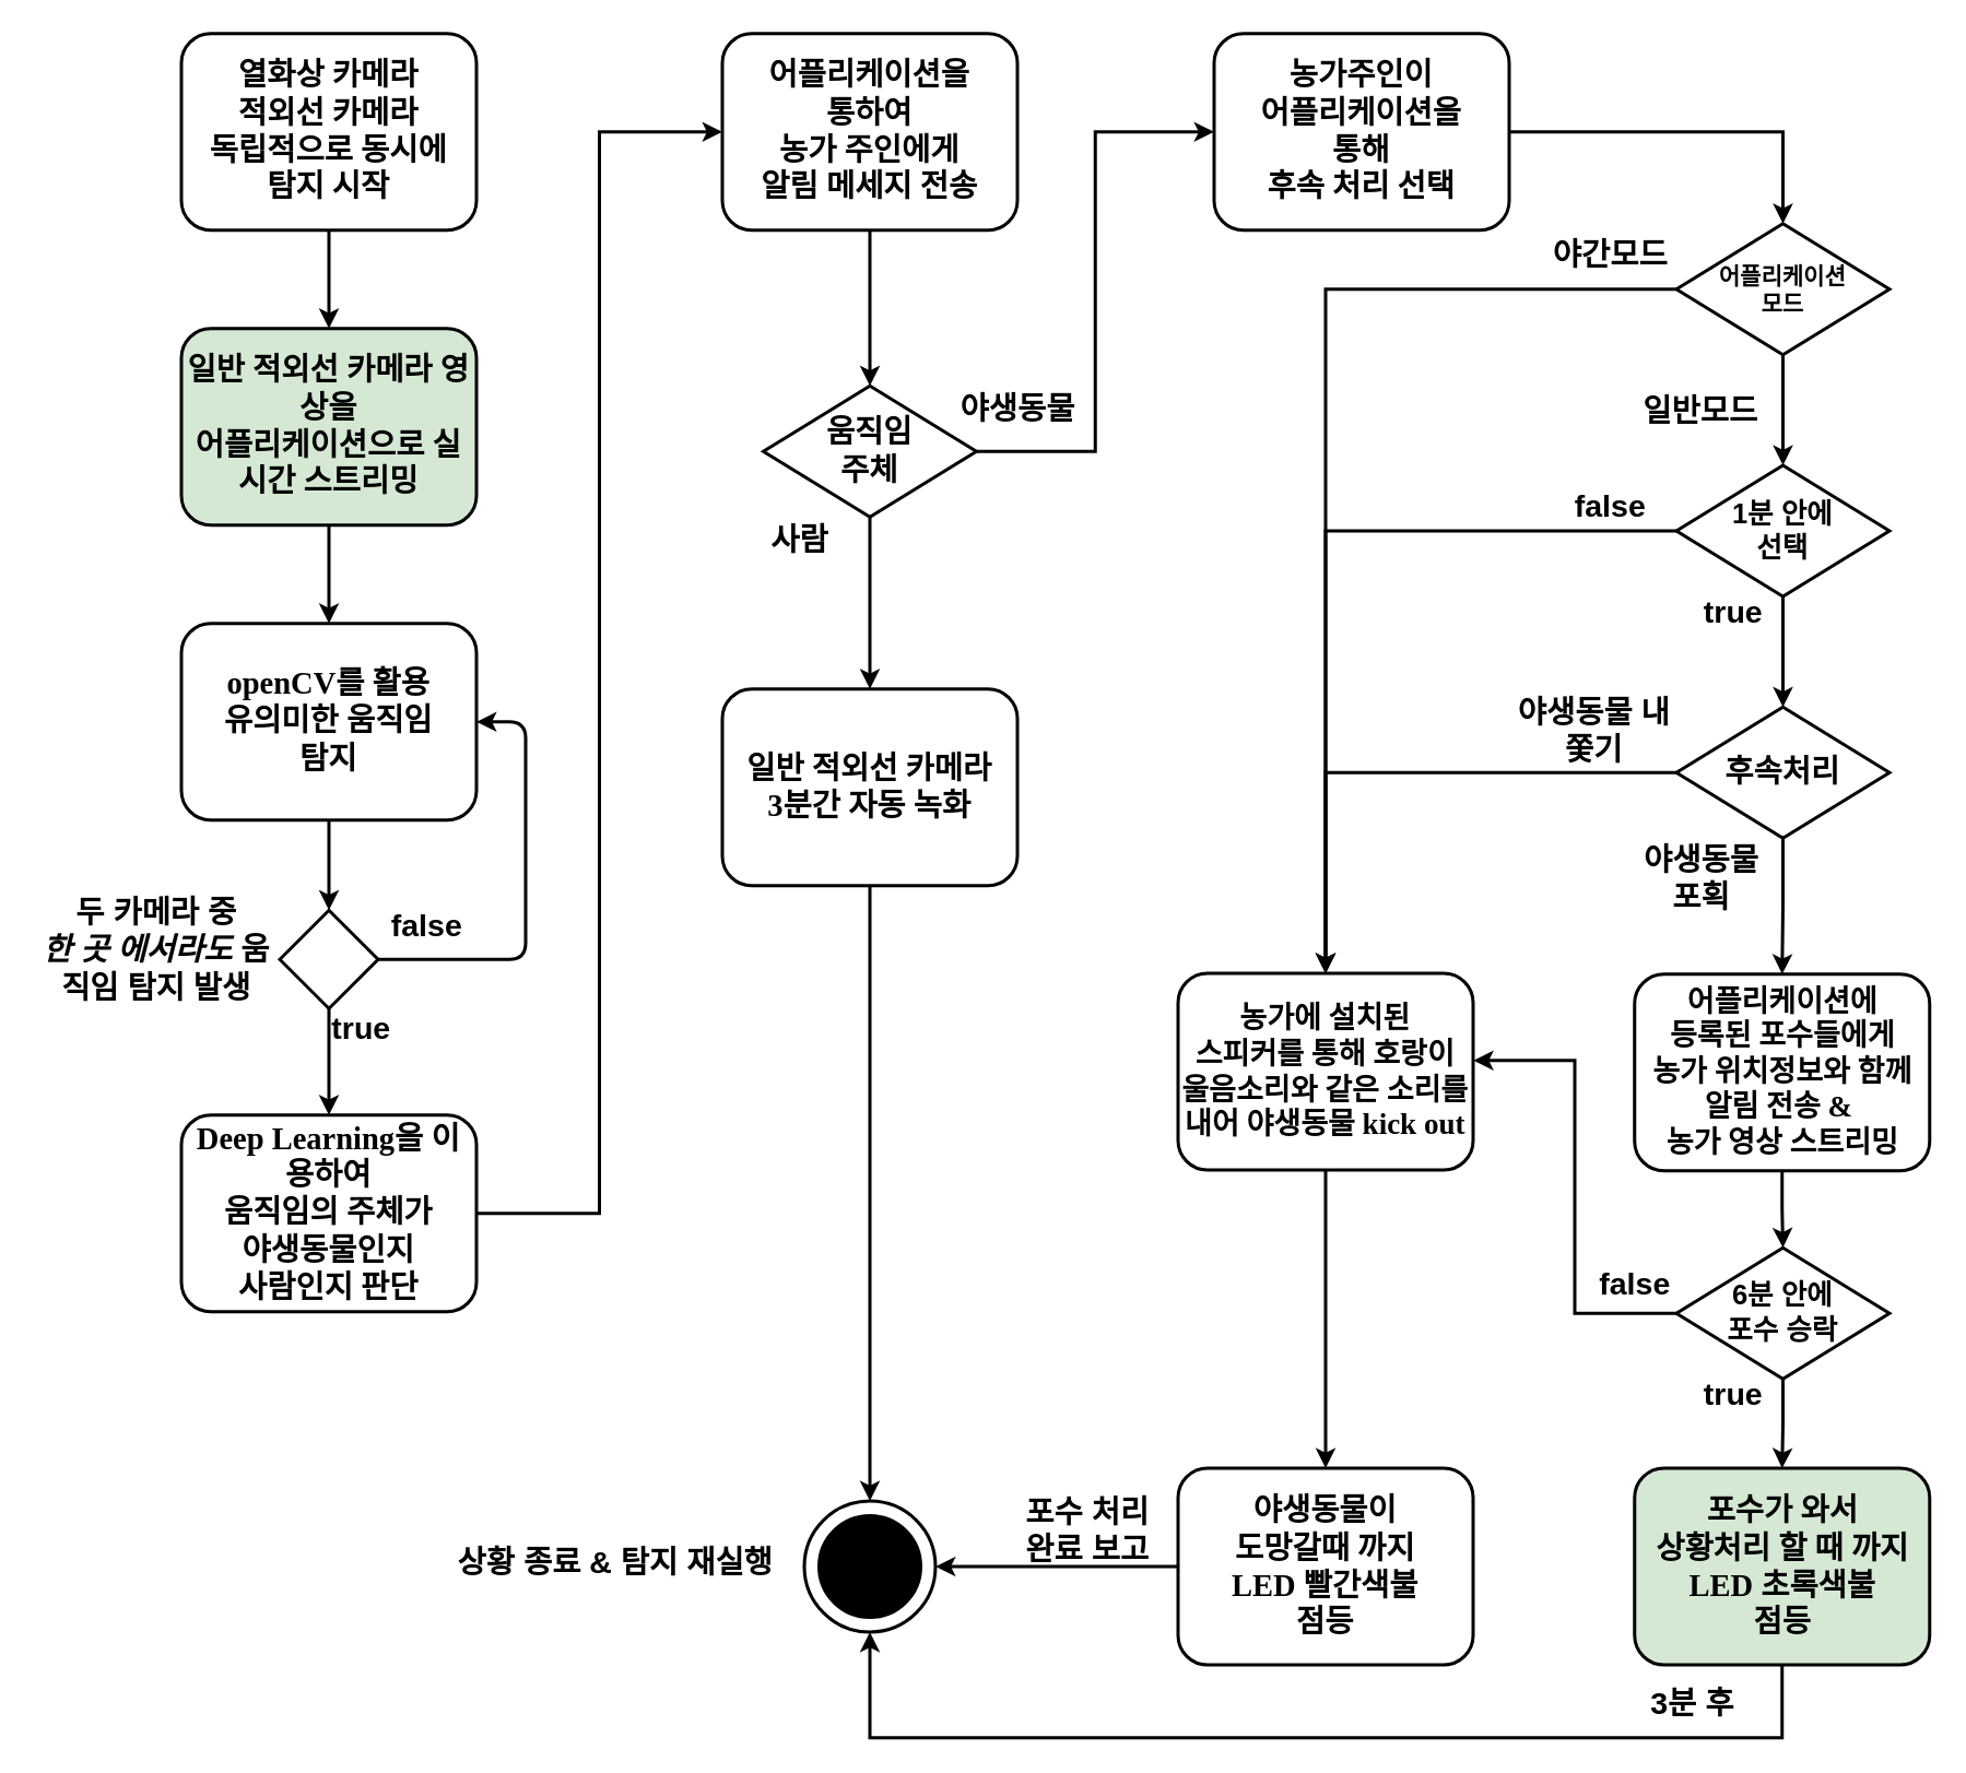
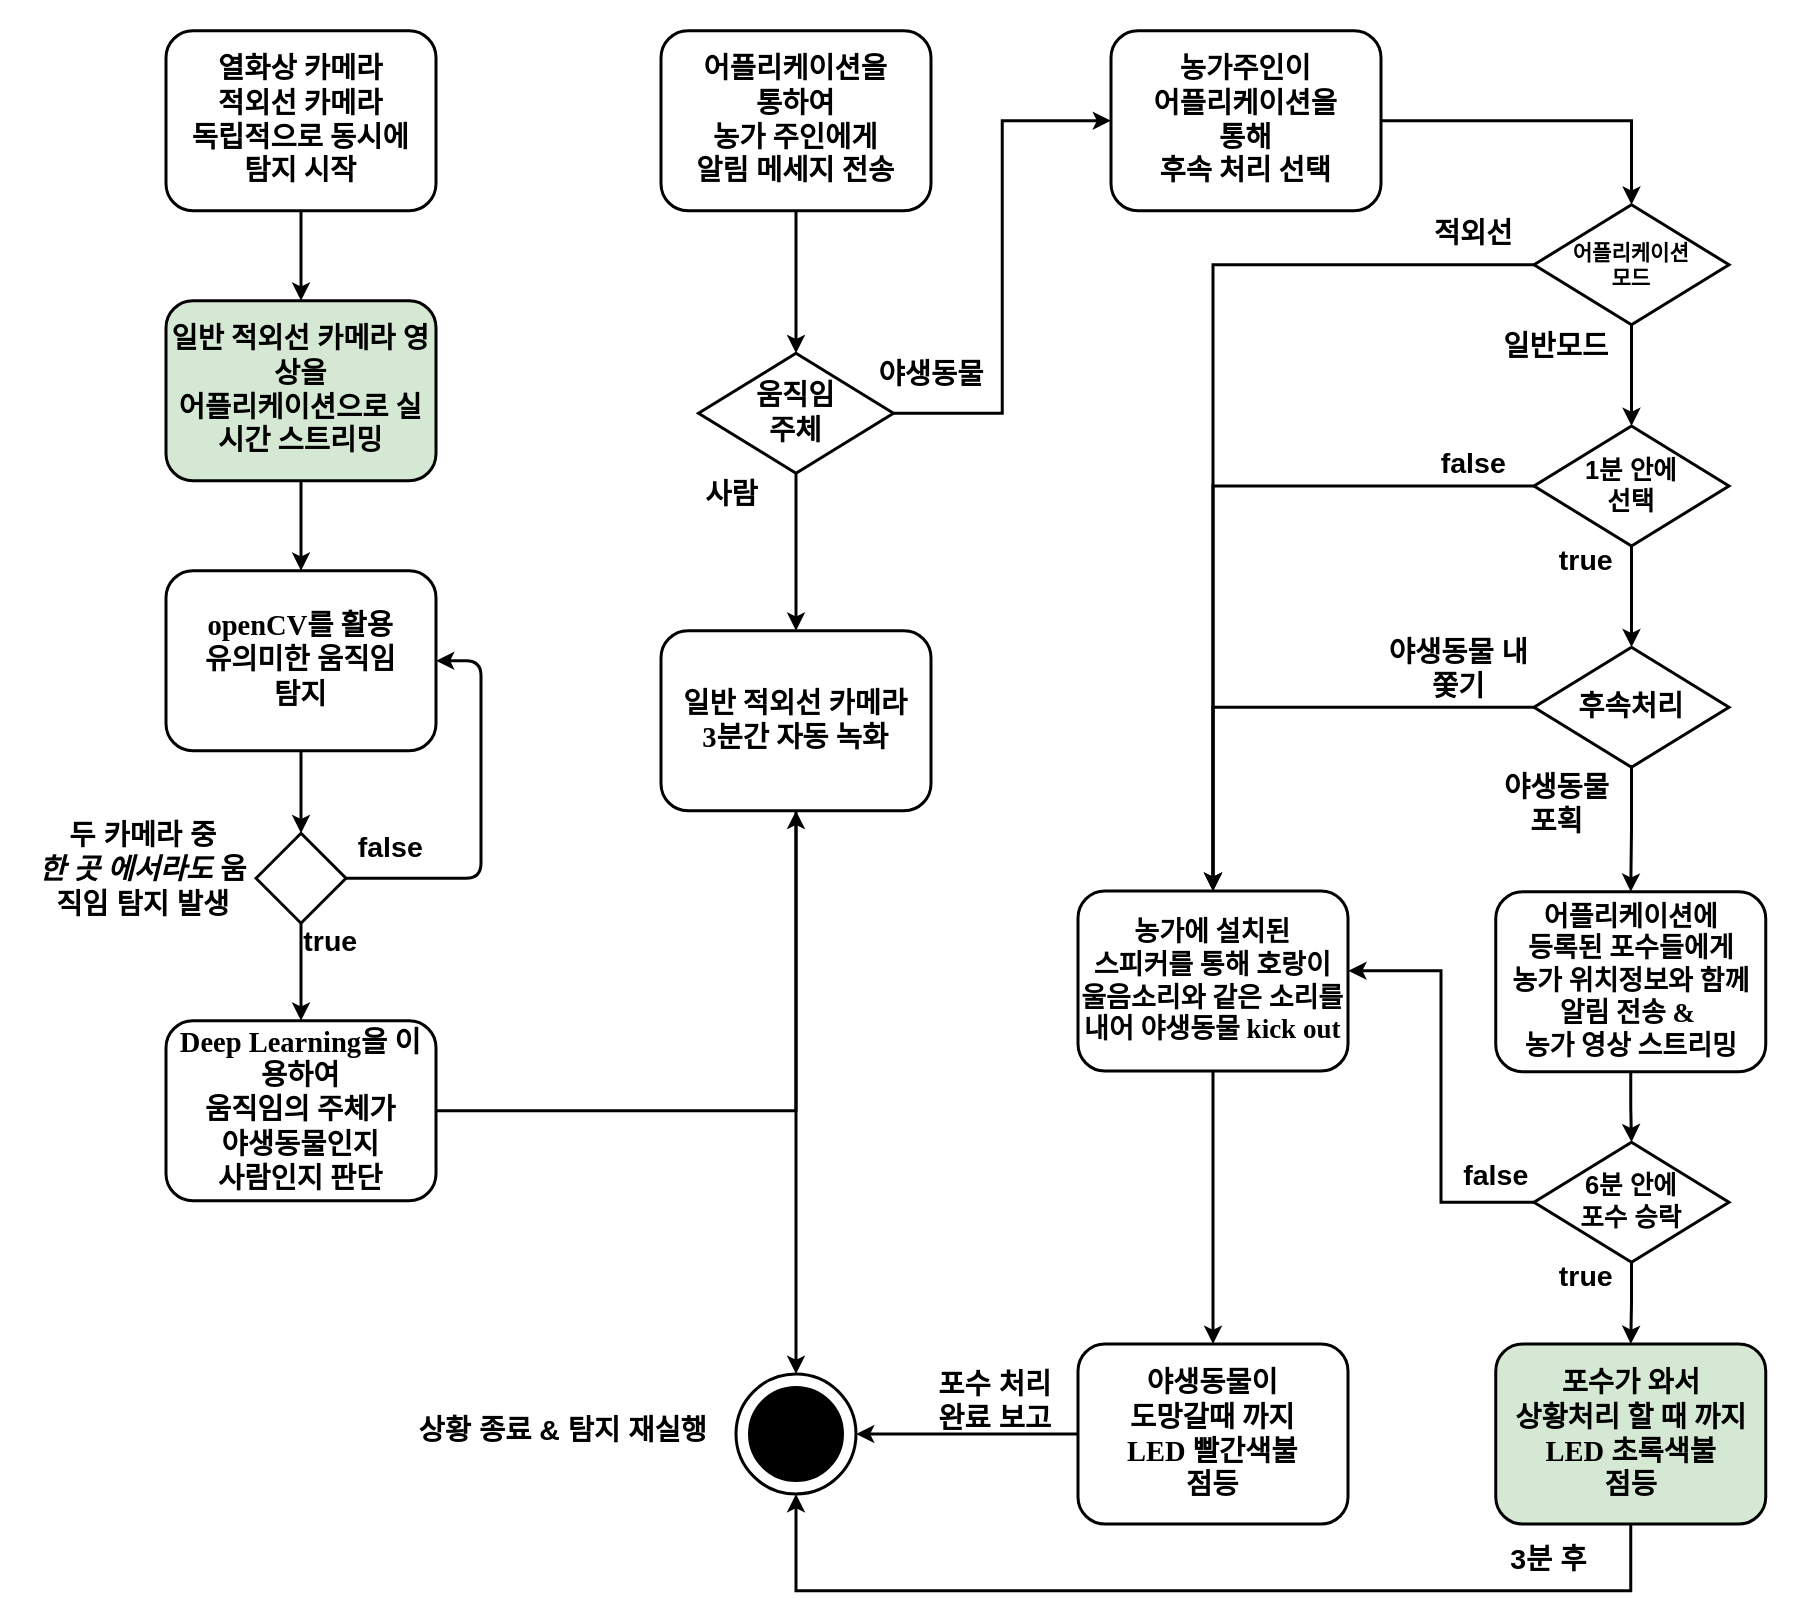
- <mxCell id="44" value="&lt;font style=&quot;font-size: 19px&quot;&gt;&lt;b&gt;야간모드&lt;/b&gt;&lt;/font&gt;" style="text;html=1;strokeColor=none;fillColor=none;align=center;verticalAlign=middle;whiteSpace=wrap;rounded=0;" parent="1" vertex="1"><mxGeometry x="942" y="146" width="80" height="20" as="geometry" /></mxCell>
+ <mxCell id="44" value="&lt;font style=&quot;font-size: 19px&quot;&gt;&lt;b&gt;적외선&lt;/b&gt;&lt;/font&gt;" style="text;html=1;strokeColor=none;fillColor=none;align=center;verticalAlign=middle;whiteSpace=wrap;rounded=0;" parent="1" vertex="1"><mxGeometry x="942" y="146" width="80" height="20" as="geometry" /></mxCell>
- <mxCell id="45" value="&lt;font style=&quot;font-size: 19px&quot;&gt;&lt;b&gt;일반모드&lt;/b&gt;&lt;/font&gt;" style="text;html=1;strokeColor=none;fillColor=none;align=center;verticalAlign=middle;whiteSpace=wrap;rounded=0;" parent="1" vertex="1"><mxGeometry x="996.5" y="236" width="80" height="30" as="geometry" /></mxCell>
+ <mxCell id="45" value="&lt;font style=&quot;font-size: 19px&quot;&gt;&lt;b&gt;일반모드&lt;/b&gt;&lt;/font&gt;" style="text;html=1;strokeColor=none;fillColor=none;align=center;verticalAlign=middle;whiteSpace=wrap;rounded=0;" parent="1" vertex="1"><mxGeometry x="996.5" y="216" width="80" height="30" as="geometry" /></mxCell>
- <mxCell id="9" value="" style="edgeStyle=orthogonalEdgeStyle;rounded=0;orthogonalLoop=1;jettySize=auto;html=1;entryX=0;entryY=0.5;entryDx=0;entryDy=0;strokeWidth=2;" parent="1" source="10" target="12" edge="1"><mxGeometry relative="1" as="geometry"><mxPoint x="370" y="740" as="targetPoint" /></mxGeometry></mxCell>
+ <mxCell id="9" value="" style="edgeStyle=orthogonalEdgeStyle;rounded=0;orthogonalLoop=1;jettySize=auto;html=1;strokeWidth=2;" parent="1" source="10" target="22" edge="1"><mxGeometry relative="1" as="geometry"><mxPoint x="370" y="740" as="targetPoint" /></mxGeometry></mxCell>
